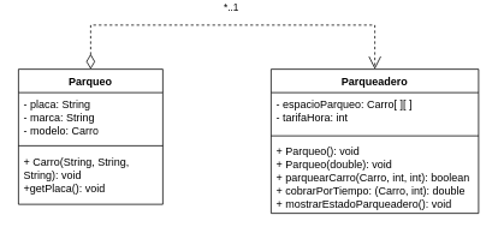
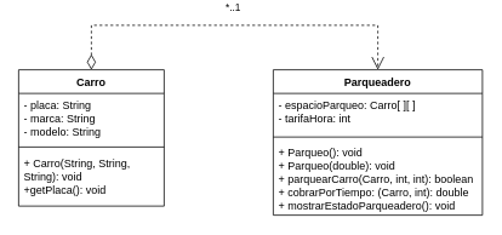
- <mxCell id="6" value="Parqueo" style="swimlane;fontStyle=1;align=center;verticalAlign=top;childLayout=stackLayout;horizontal=1;startSize=26;horizontalStack=0;resizeParent=1;resizeParentMax=0;resizeLast=0;collapsible=1;marginBottom=0;whiteSpace=wrap;html=1;" vertex="1" parent="1"><mxGeometry x="20" y="69" width="160" height="150" as="geometry" /></mxCell>
+ <mxCell id="6" value="Carro" style="swimlane;fontStyle=1;align=center;verticalAlign=top;childLayout=stackLayout;horizontal=1;startSize=26;horizontalStack=0;resizeParent=1;resizeParentMax=0;resizeLast=0;collapsible=1;marginBottom=0;whiteSpace=wrap;html=1;" vertex="1" parent="1"><mxGeometry x="20" y="69" width="160" height="150" as="geometry" /></mxCell>
- <mxCell id="7" value="- placa: String&lt;div&gt;- marca: String&lt;/div&gt;&lt;div&gt;- modelo: Carro&lt;/div&gt;" style="text;strokeColor=none;fillColor=none;align=left;verticalAlign=top;spacingLeft=4;spacingRight=4;overflow=hidden;rotatable=0;points=[[0,0.5],[1,0.5]];portConstraint=eastwest;whiteSpace=wrap;html=1;" vertex="1" parent="6"><mxGeometry y="26" width="160" height="54" as="geometry" /></mxCell>
+ <mxCell id="7" value="- placa: String&lt;div&gt;- marca: String&lt;/div&gt;&lt;div&gt;- modelo: String&lt;/div&gt;" style="text;strokeColor=none;fillColor=none;align=left;verticalAlign=top;spacingLeft=4;spacingRight=4;overflow=hidden;rotatable=0;points=[[0,0.5],[1,0.5]];portConstraint=eastwest;whiteSpace=wrap;html=1;" vertex="1" parent="6"><mxGeometry y="26" width="160" height="54" as="geometry" /></mxCell>
